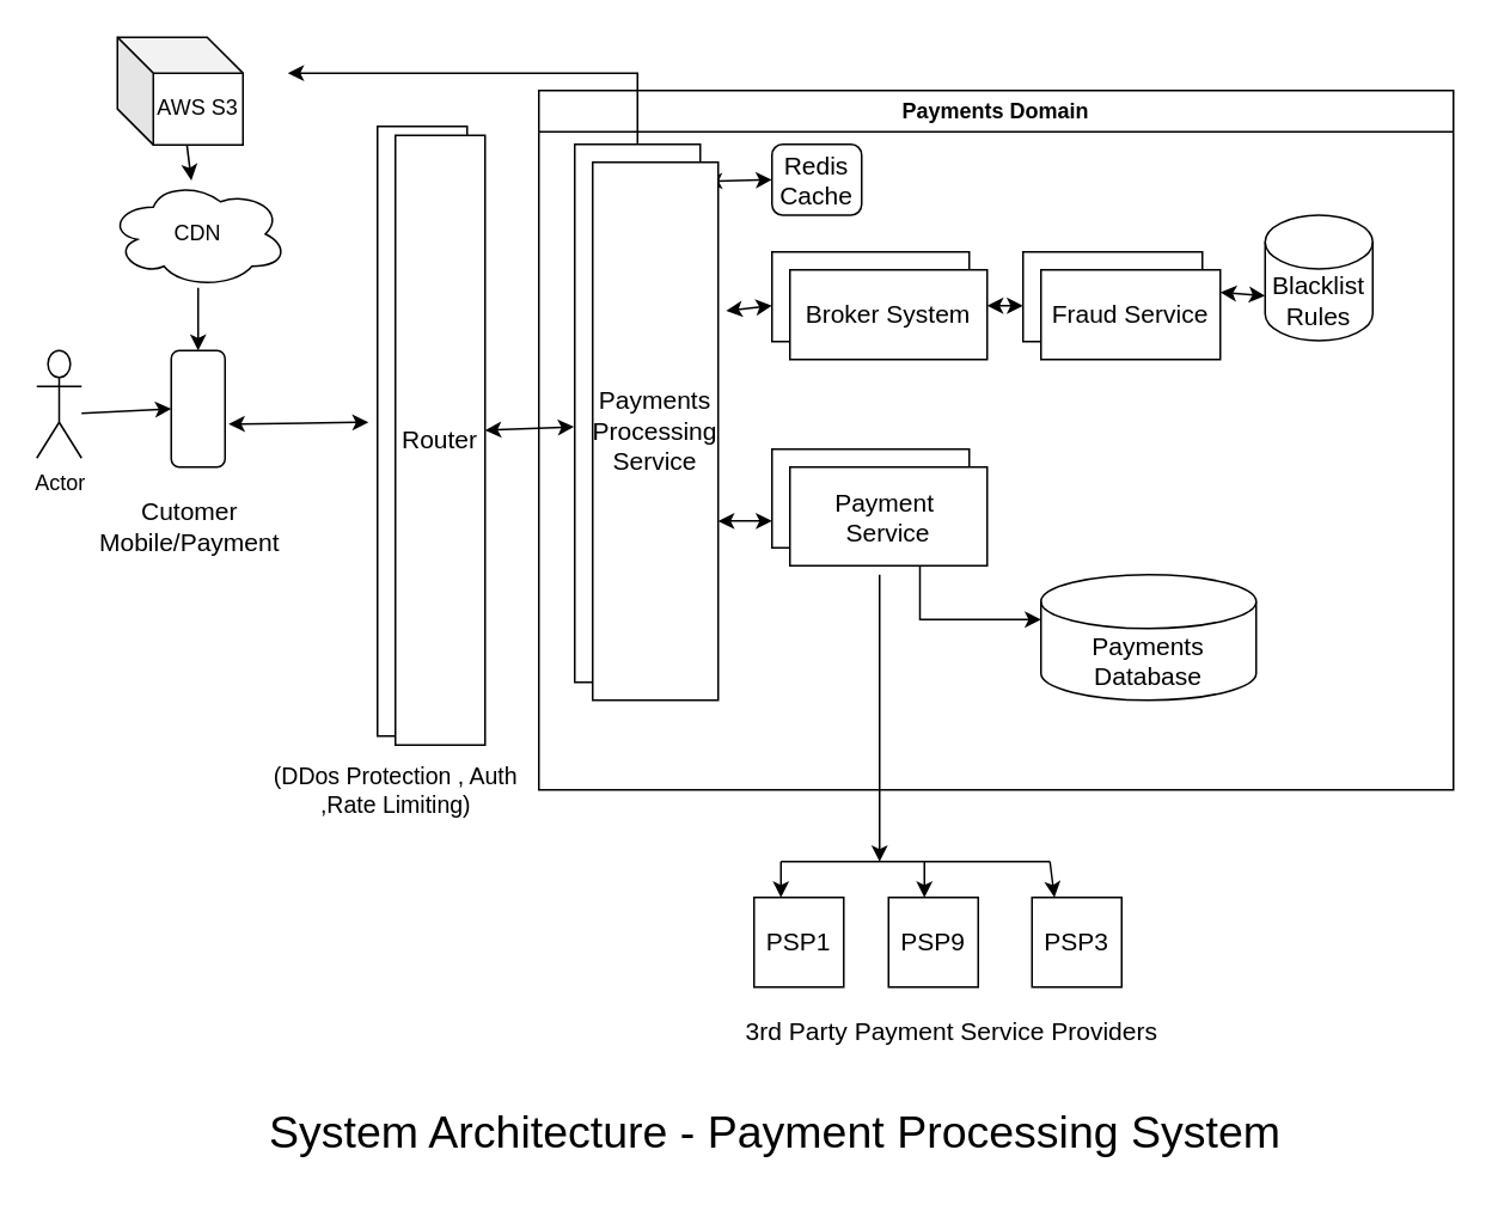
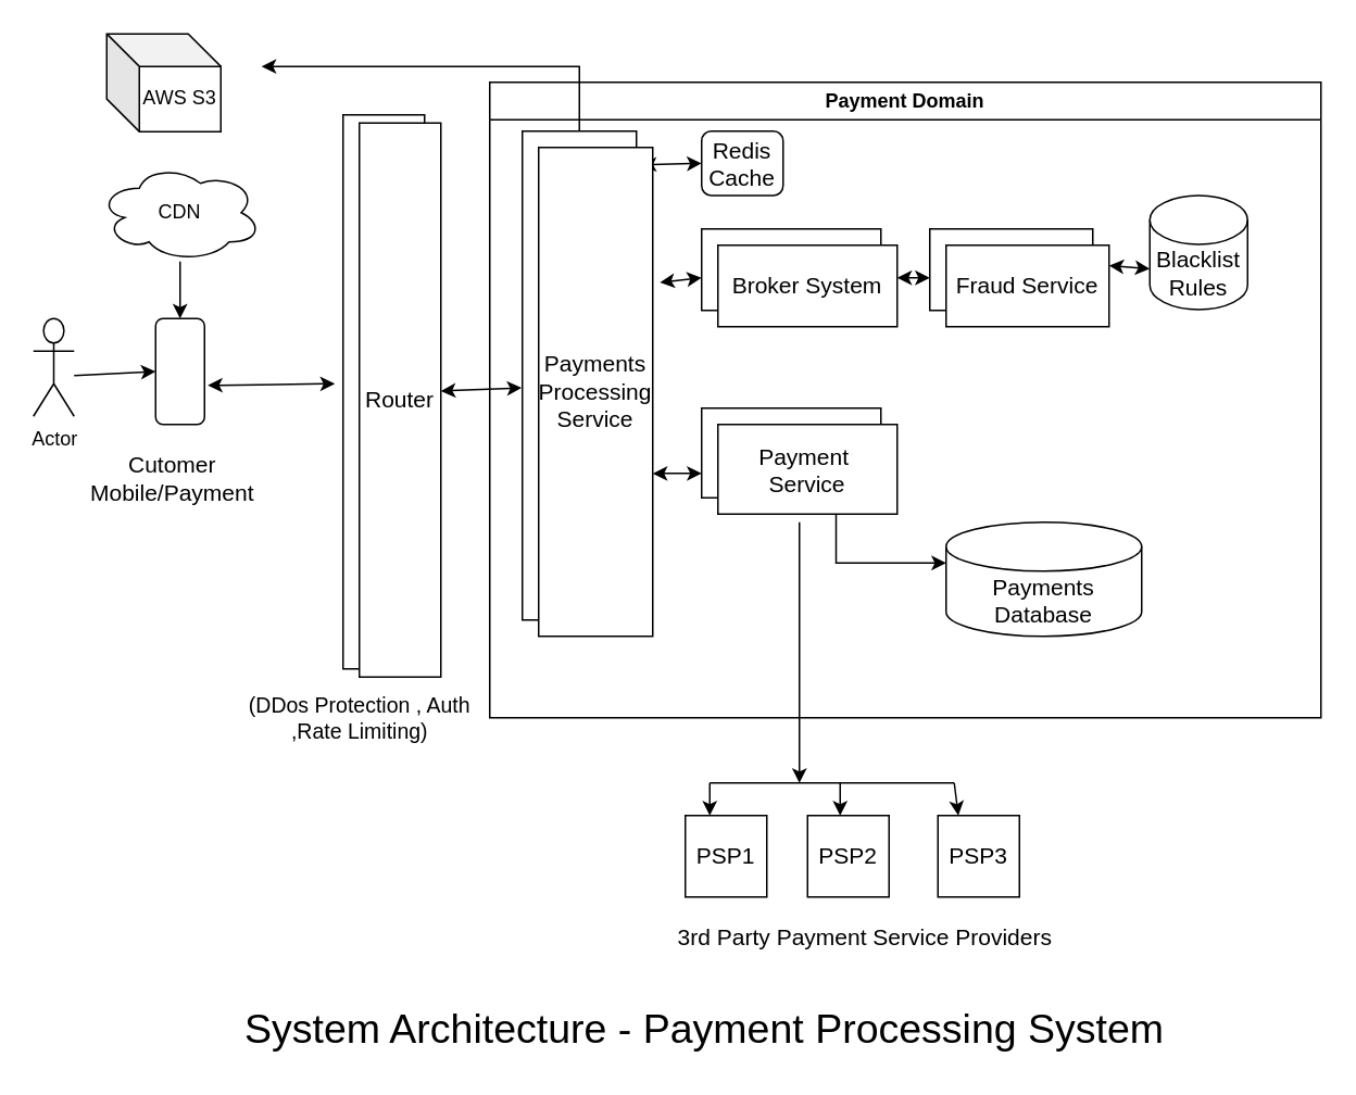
- <mxCell id="10" value="Payments Domain" style="swimlane;whiteSpace=wrap;html=1;" parent="1" vertex="1"><mxGeometry x="300" y="50" width="510" height="390" as="geometry" /></mxCell>
+ <mxCell id="10" value="Payment Domain" style="swimlane;whiteSpace=wrap;html=1;" parent="1" vertex="1"><mxGeometry x="300" y="50" width="510" height="390" as="geometry" /></mxCell>
- <mxCell id="40" value="" style="endArrow=classic;html=1;rounded=0;" parent="1" source="38" target="39" edge="1"><mxGeometry width="50" height="50" relative="1" as="geometry"><mxPoint x="110" y="129.75" as="sourcePoint" /><mxPoint x="160" y="79.75" as="targetPoint" /></mxGeometry></mxCell>
- <mxCell id="28" value="PSP9" style="whiteSpace=wrap;html=1;aspect=fixed;fontSize=14;" parent="1" vertex="1"><mxGeometry x="495" y="500" width="50" height="50" as="geometry" /></mxCell>
+ <mxCell id="28" value="PSP2" style="whiteSpace=wrap;html=1;aspect=fixed;fontSize=14;" parent="1" vertex="1"><mxGeometry x="495" y="500" width="50" height="50" as="geometry" /></mxCell>
